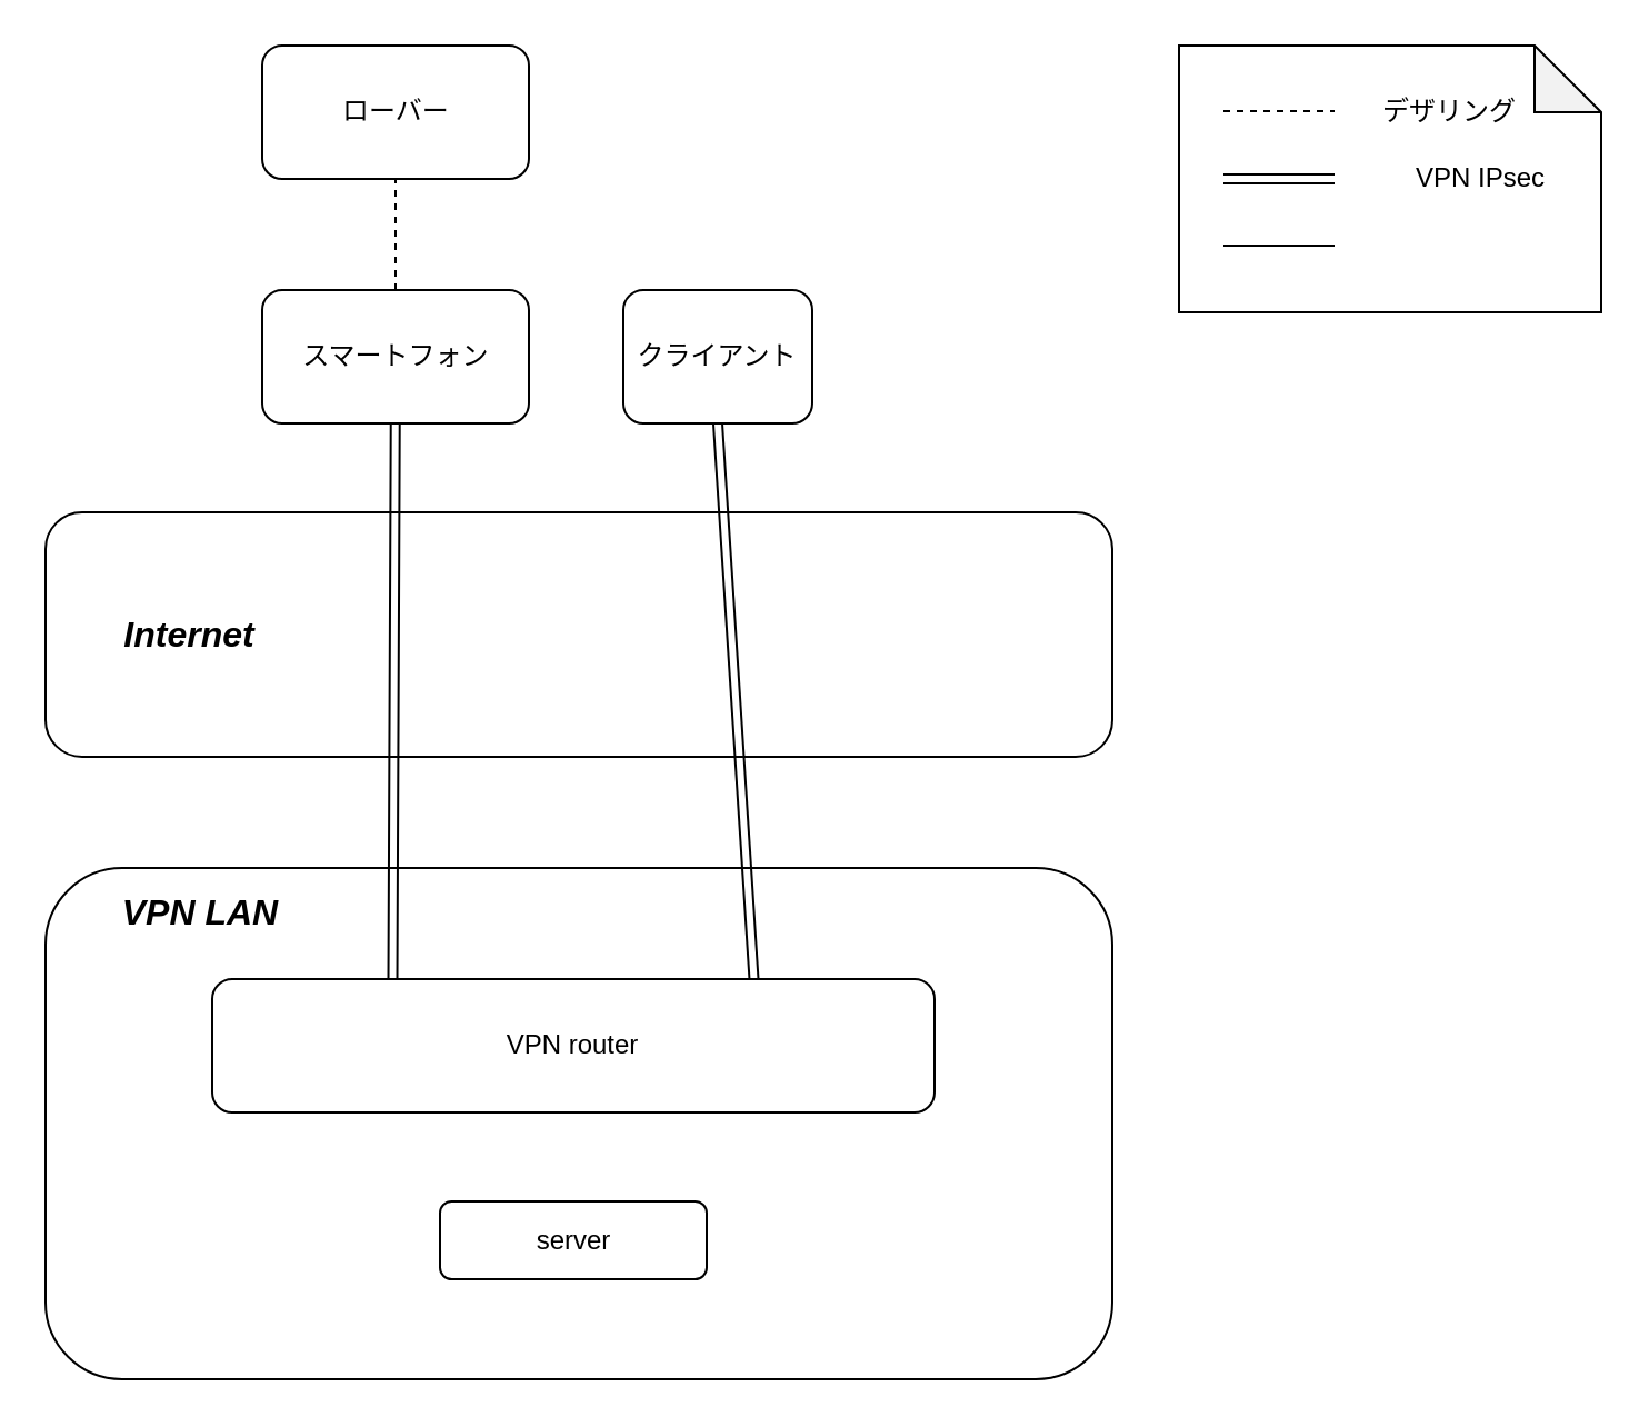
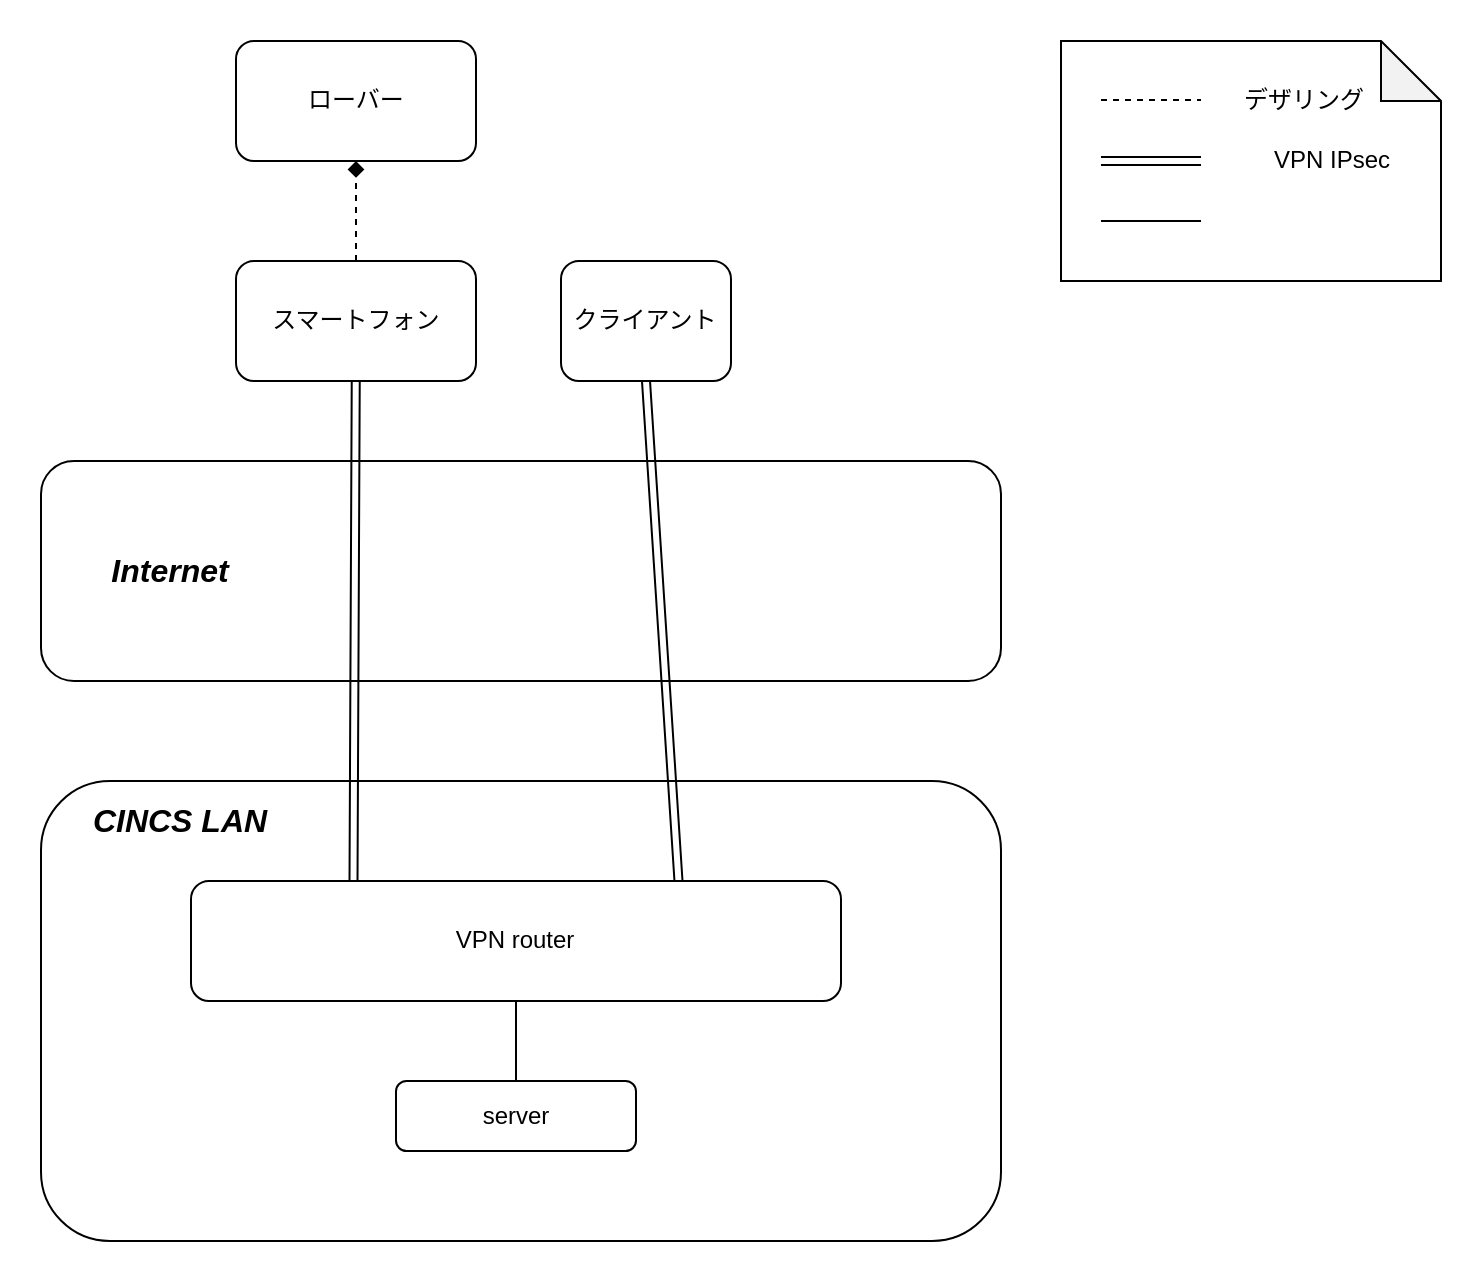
- <mxCell id="16" value="" style="endArrow=none;dashed=1;html=1;entryX=0.5;entryY=1;entryDx=0;entryDy=0;exitX=0.5;exitY=0;exitDx=0;exitDy=0;" edge="1" parent="1" source="11" target="5"><mxGeometry width="50" height="50" relative="1" as="geometry"><mxPoint x="20" y="690" as="sourcePoint" /><mxPoint x="70" y="640" as="targetPoint" /></mxGeometry></mxCell>
+ <mxCell id="16" value="" style="endArrow=diamond;dashed=1;html=1;entryX=0.5;entryY=1;entryDx=0;entryDy=0;exitX=0.5;exitY=0;exitDx=0;exitDy=0;" edge="1" parent="1" source="11" target="5"><mxGeometry width="50" height="50" relative="1" as="geometry"><mxPoint x="20" y="690" as="sourcePoint" /><mxPoint x="70" y="640" as="targetPoint" /></mxGeometry></mxCell>
- <mxCell id="7" value="&lt;i&gt;&lt;b&gt;&lt;font style=&quot;font-size: 16px&quot;&gt;VPN LAN&lt;/font&gt;&lt;/b&gt;&lt;/i&gt;" style="text;html=1;strokeColor=none;fillColor=none;align=center;verticalAlign=middle;whiteSpace=wrap;rounded=0;" vertex="1" parent="1"><mxGeometry x="40" y="390" width="100" height="40" as="geometry" /></mxCell>
+ <mxCell id="7" value="&lt;i&gt;&lt;b&gt;&lt;font style=&quot;font-size: 16px&quot;&gt;CINCS LAN&lt;/font&gt;&lt;/b&gt;&lt;/i&gt;" style="text;html=1;strokeColor=none;fillColor=none;align=center;verticalAlign=middle;whiteSpace=wrap;rounded=0;" vertex="1" parent="1"><mxGeometry x="40" y="390" width="100" height="40" as="geometry" /></mxCell>
+ <mxCell id="10" value="" style="endArrow=none;html=1;entryX=0.5;entryY=1;entryDx=0;entryDy=0;" edge="1" parent="1" source="8" target="9"><mxGeometry width="50" height="50" relative="1" as="geometry"><mxPoint x="30" y="700" as="sourcePoint" /><mxPoint x="80" y="650" as="targetPoint" /></mxGeometry></mxCell>
